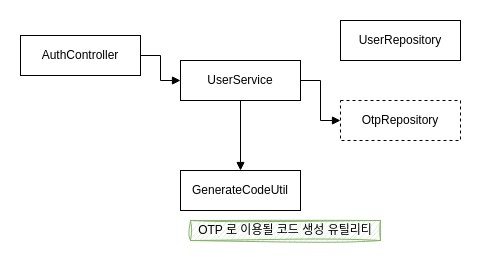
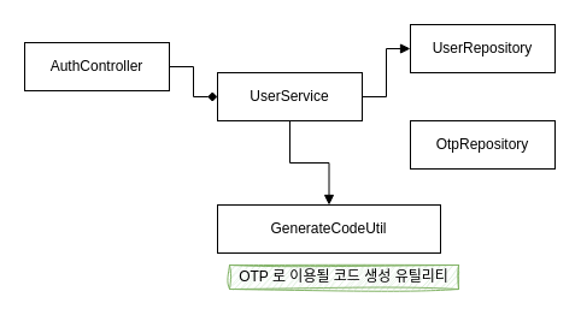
- <mxCell id="3" style="edgeStyle=orthogonalEdgeStyle;rounded=0;orthogonalLoop=1;jettySize=auto;html=1;entryX=0;entryY=0.5;entryDx=0;entryDy=0;endArrow=block;endFill=1;" edge="1" parent="1" source="4" target="7"><mxGeometry relative="1" as="geometry" /></mxCell>
+ <mxCell id="3" style="edgeStyle=orthogonalEdgeStyle;rounded=0;orthogonalLoop=1;jettySize=auto;html=1;entryX=0;entryY=0.5;entryDx=0;entryDy=0;endArrow=diamond;endFill=1;" edge="1" parent="1" source="4" target="7"><mxGeometry relative="1" as="geometry" /></mxCell>
- <mxCell id="5" style="edgeStyle=orthogonalEdgeStyle;rounded=0;orthogonalLoop=1;jettySize=auto;html=1;endArrow=block;endFill=1;" edge="1" parent="1" source="7" target="8"><mxGeometry relative="1" as="geometry" /></mxCell>
+ <mxCell id="5" style="edgeStyle=orthogonalEdgeStyle;rounded=0;orthogonalLoop=1;jettySize=auto;html=1;entryX=0;entryY=0.5;entryDx=0;entryDy=0;endArrow=block;endFill=1;" edge="1" parent="1" source="7" target="2"><mxGeometry relative="1" as="geometry" /></mxCell>
- <mxCell id="8" value="OtpRepository" style="rounded=0;whiteSpace=wrap;html=1;dashed=1;" vertex="1" parent="1"><mxGeometry x="340" y="100" width="120" height="40" as="geometry" /></mxCell>
+ <mxCell id="8" value="OtpRepository" style="rounded=0;whiteSpace=wrap;html=1;" vertex="1" parent="1"><mxGeometry x="340" y="100" width="120" height="40" as="geometry" /></mxCell>
- <mxCell id="9" value="GenerateCodeUtil" style="rounded=0;whiteSpace=wrap;html=1;" vertex="1" parent="1"><mxGeometry x="180" y="170" width="120" height="40" as="geometry" /></mxCell>
+ <mxCell id="9" value="GenerateCodeUtil" style="rounded=0;whiteSpace=wrap;html=1;" vertex="1" parent="1"><mxGeometry x="180" y="170" width="185" height="40" as="geometry" /></mxCell>
